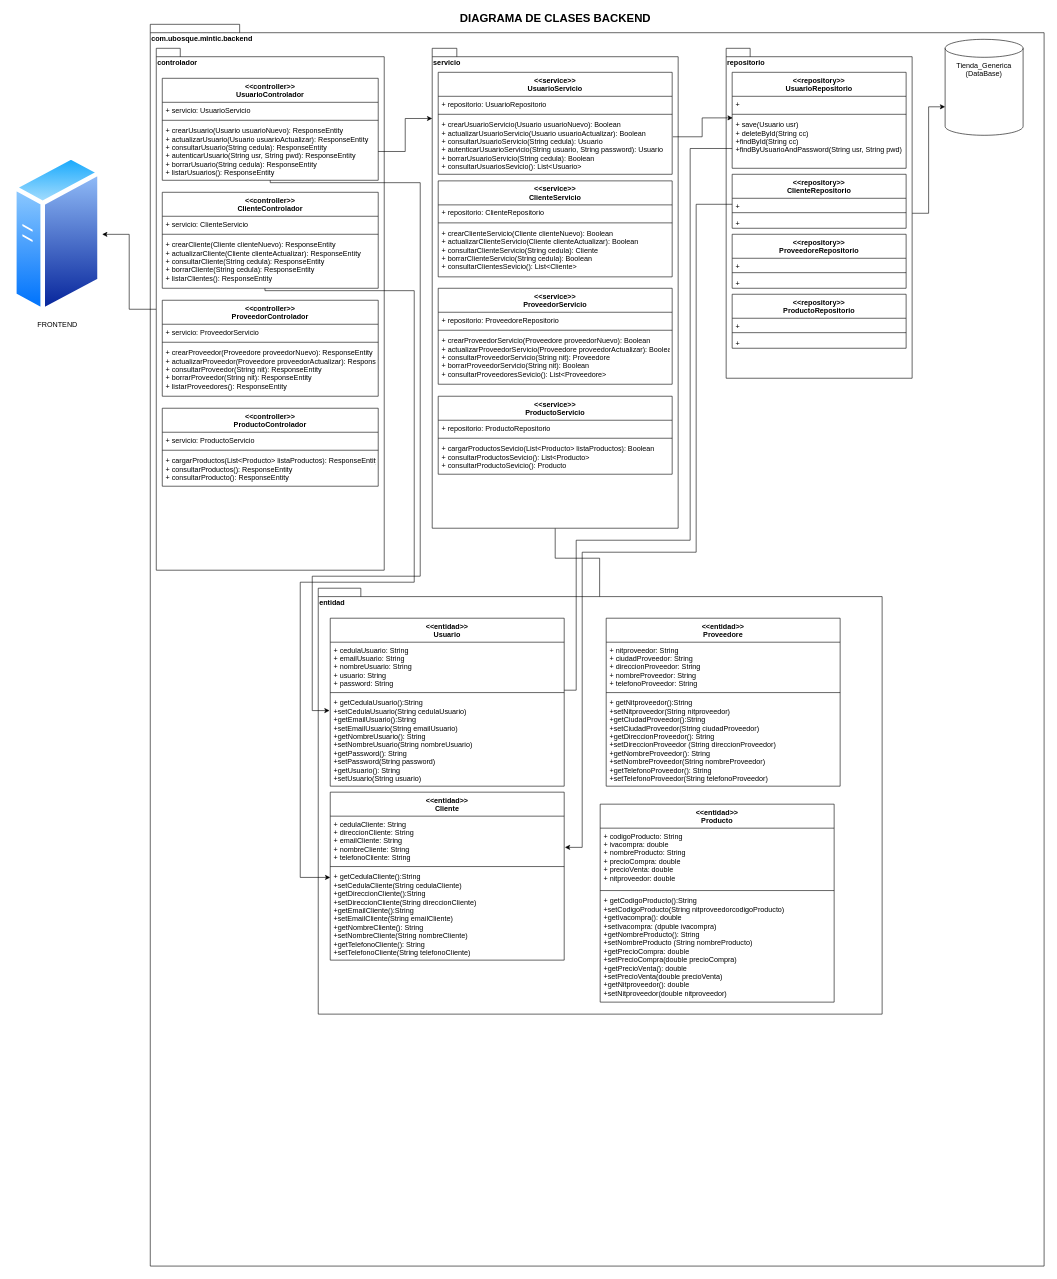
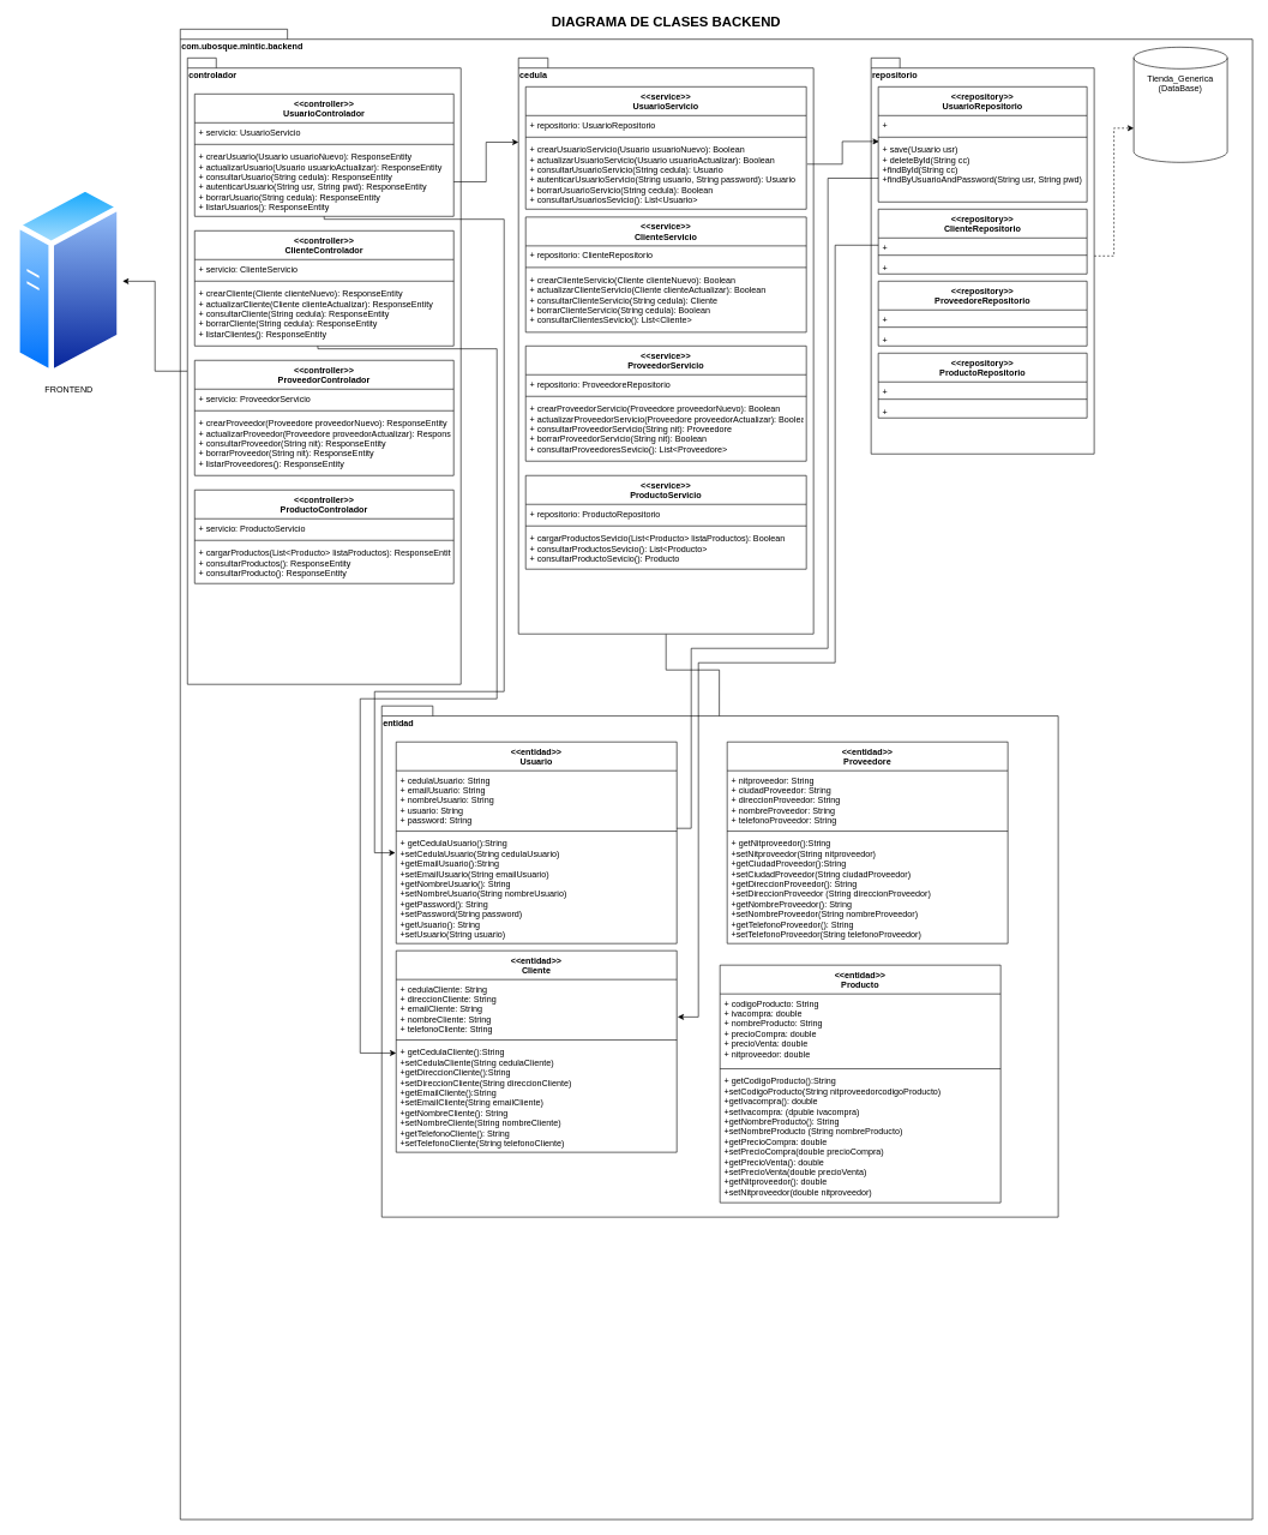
- <mxCell id="10" value="servicio" style="shape=folder;fontStyle=1;spacingTop=10;tabWidth=40;tabHeight=14;tabPosition=left;html=1;align=left;verticalAlign=top;" parent="1" vertex="1"><mxGeometry x="720" y="80" width="410" height="800" as="geometry" /></mxCell>
+ <mxCell id="10" value="cedula" style="shape=folder;fontStyle=1;spacingTop=10;tabWidth=40;tabHeight=14;tabPosition=left;html=1;align=left;verticalAlign=top;" parent="1" vertex="1"><mxGeometry x="720" y="80" width="410" height="800" as="geometry" /></mxCell>
- <mxCell id="15" style="edgeStyle=orthogonalEdgeStyle;rounded=0;orthogonalLoop=1;jettySize=auto;html=1;entryX=0;entryY=0;entryDx=0;entryDy=112.5;entryPerimeter=0;" parent="1" source="16" target="21" edge="1"><mxGeometry relative="1" as="geometry" /></mxCell>
+ <mxCell id="15" style="edgeStyle=orthogonalEdgeStyle;rounded=0;orthogonalLoop=1;jettySize=auto;html=1;entryX=0;entryY=0;entryDx=0;entryDy=112.5;entryPerimeter=0;dashed=1;" parent="1" source="16" target="21" edge="1"><mxGeometry relative="1" as="geometry" /></mxCell>
